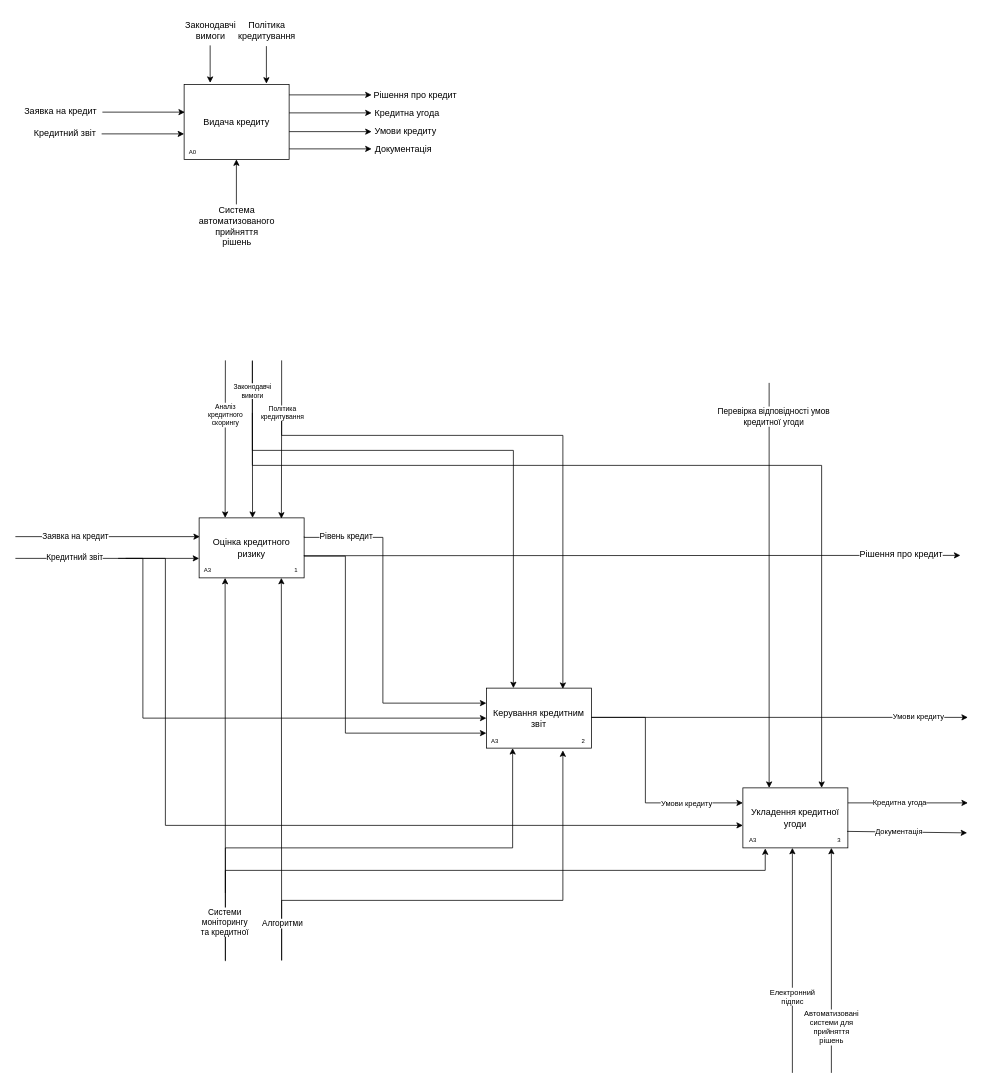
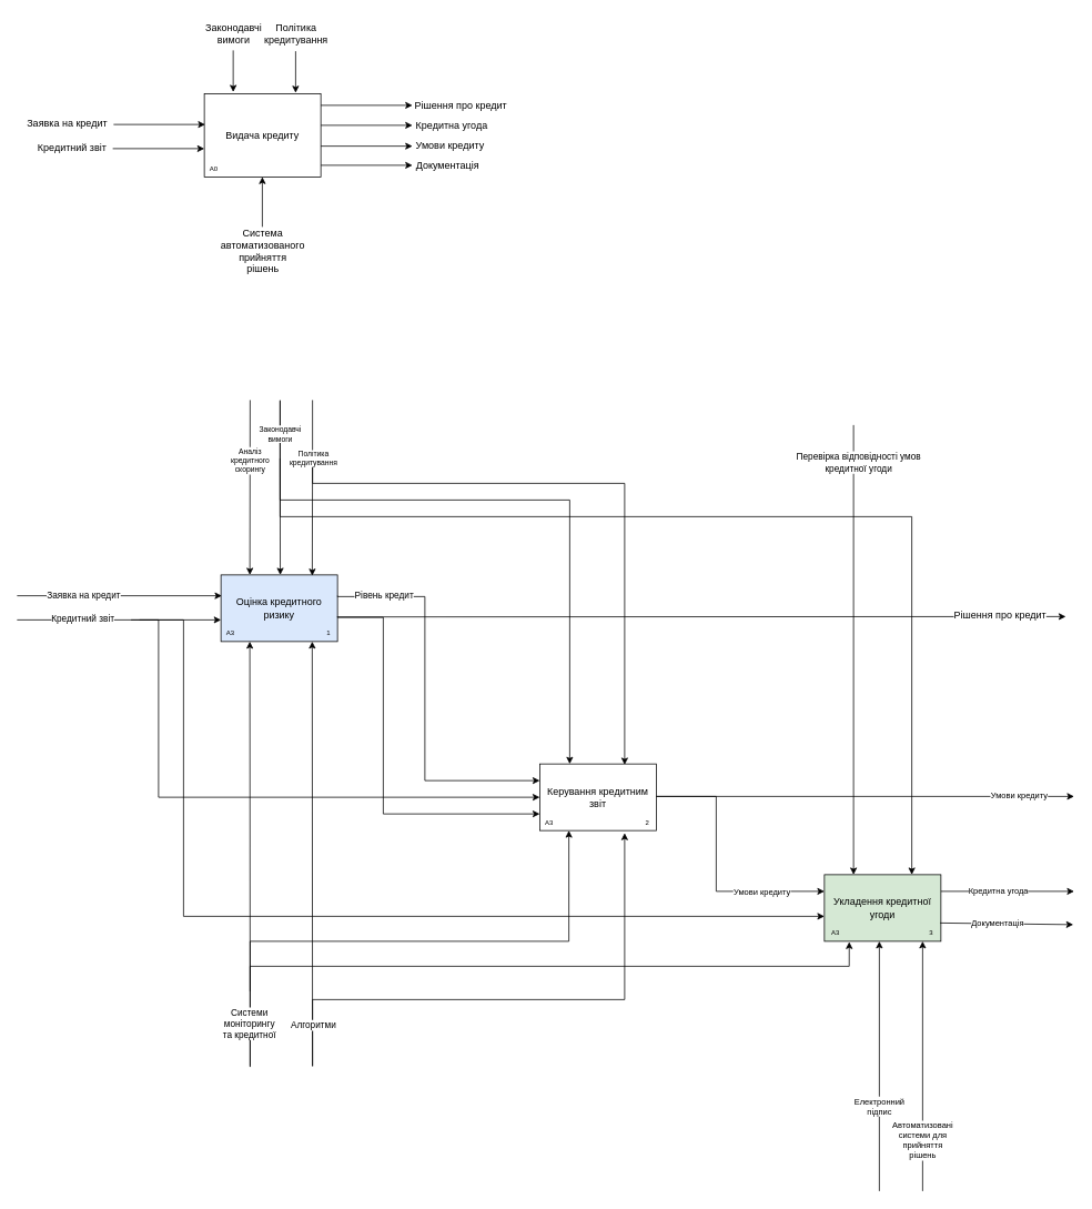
- <mxCell id="20" value="Оцінка кредитного ризику" style="rounded=0;whiteSpace=wrap;html=1;" parent="1" vertex="1"><mxGeometry x="265" y="690" width="140" height="80" as="geometry" /></mxCell>
+ <mxCell id="20" value="Оцінка кредитного ризику" style="rounded=0;whiteSpace=wrap;html=1;fillColor=#dae8fc;" parent="1" vertex="1"><mxGeometry x="265" y="690" width="140" height="80" as="geometry" /></mxCell>
- <mxCell id="41" value="Укладення кредитної угоди" style="rounded=0;whiteSpace=wrap;html=1;" parent="1" vertex="1"><mxGeometry x="990" y="1050" width="140" height="80" as="geometry" /></mxCell>
+ <mxCell id="41" value="Укладення кредитної угоди" style="rounded=0;whiteSpace=wrap;html=1;fillColor=#d5e8d4;" parent="1" vertex="1"><mxGeometry x="990" y="1050" width="140" height="80" as="geometry" /></mxCell>
